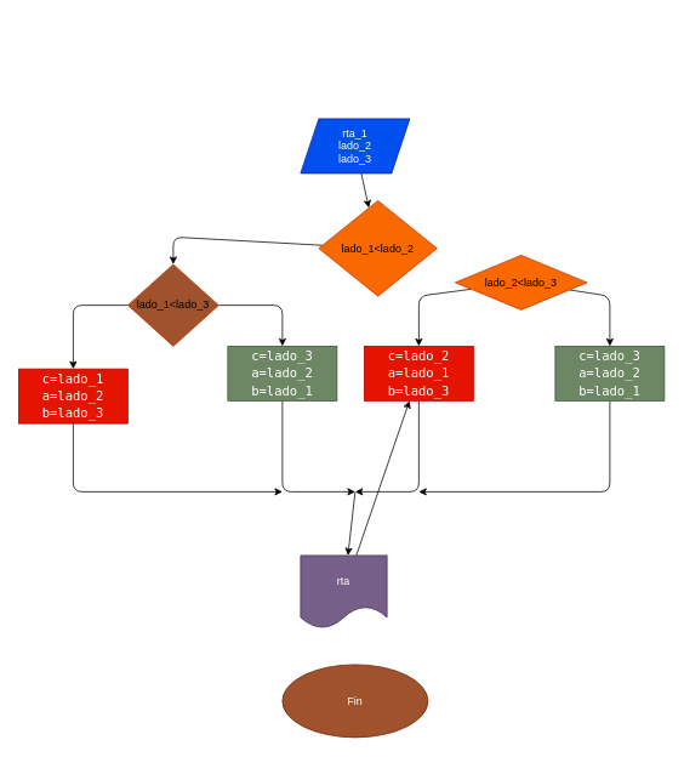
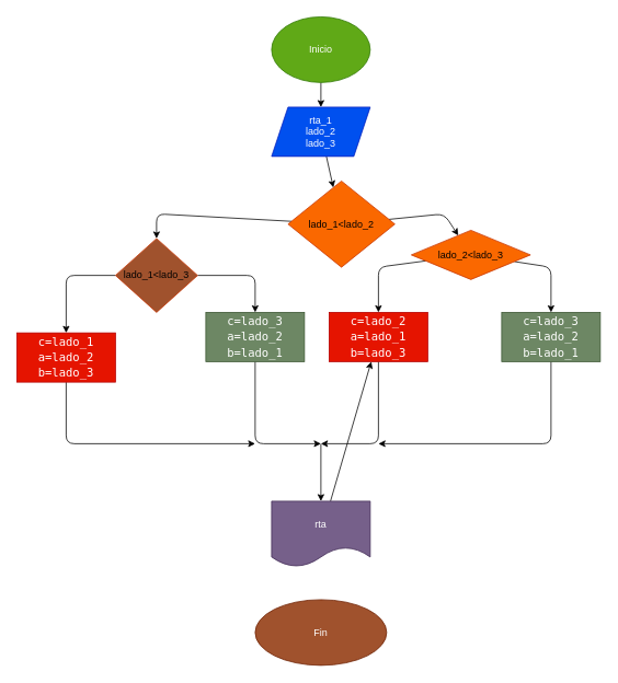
+ <mxCell id="3" value="Inicio" style="ellipse;whiteSpace=wrap;html=1;fillColor=#60a917;fontColor=#ffffff;strokeColor=#2D7600;" vertex="1" parent="1"><mxGeometry x="330" width="120" height="80" as="geometry" y="20" /></mxCell>
+ <mxCell id="2" value="" style="edgeStyle=none;html=1;" edge="1" parent="1" source="3" target="5"><mxGeometry relative="1" as="geometry" /></mxCell>
+ <mxCell id="6" value="" style="edgeStyle=none;html=1;" edge="1" parent="1" source="8" target="11"><mxGeometry relative="1" as="geometry"><Array as="points"><mxPoint x="540" y="260" /></Array></mxGeometry></mxCell>
- <mxCell id="25" value="rta" style="shape=document;whiteSpace=wrap;html=1;boundedLbl=1;labelBackgroundColor=none;fontColor=#ffffff;fillColor=#76608a;strokeColor=#432D57;" vertex="1" parent="1"><mxGeometry x="330" y="610" width="95" height="80" as="geometry" /></mxCell>
+ <mxCell id="25" value="rta" style="shape=document;whiteSpace=wrap;html=1;boundedLbl=1;labelBackgroundColor=none;fontColor=#ffffff;fillColor=#76608a;strokeColor=#432D57;" vertex="1" parent="1"><mxGeometry x="330" y="610" width="120" height="80" as="geometry" /></mxCell>
